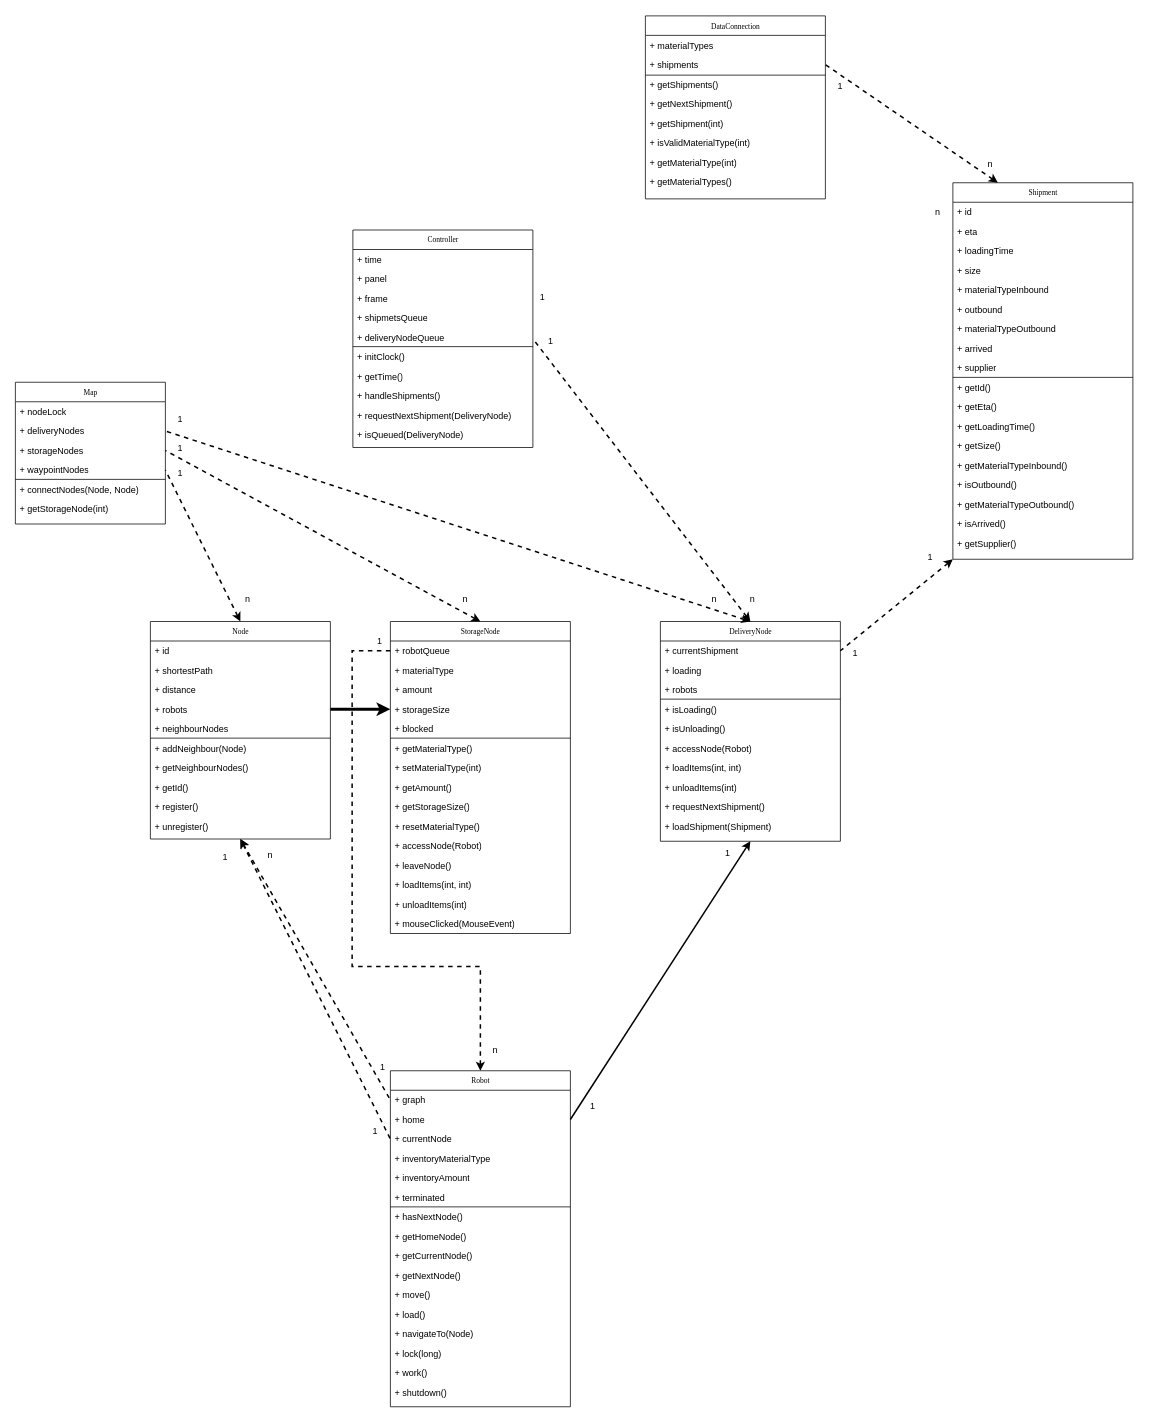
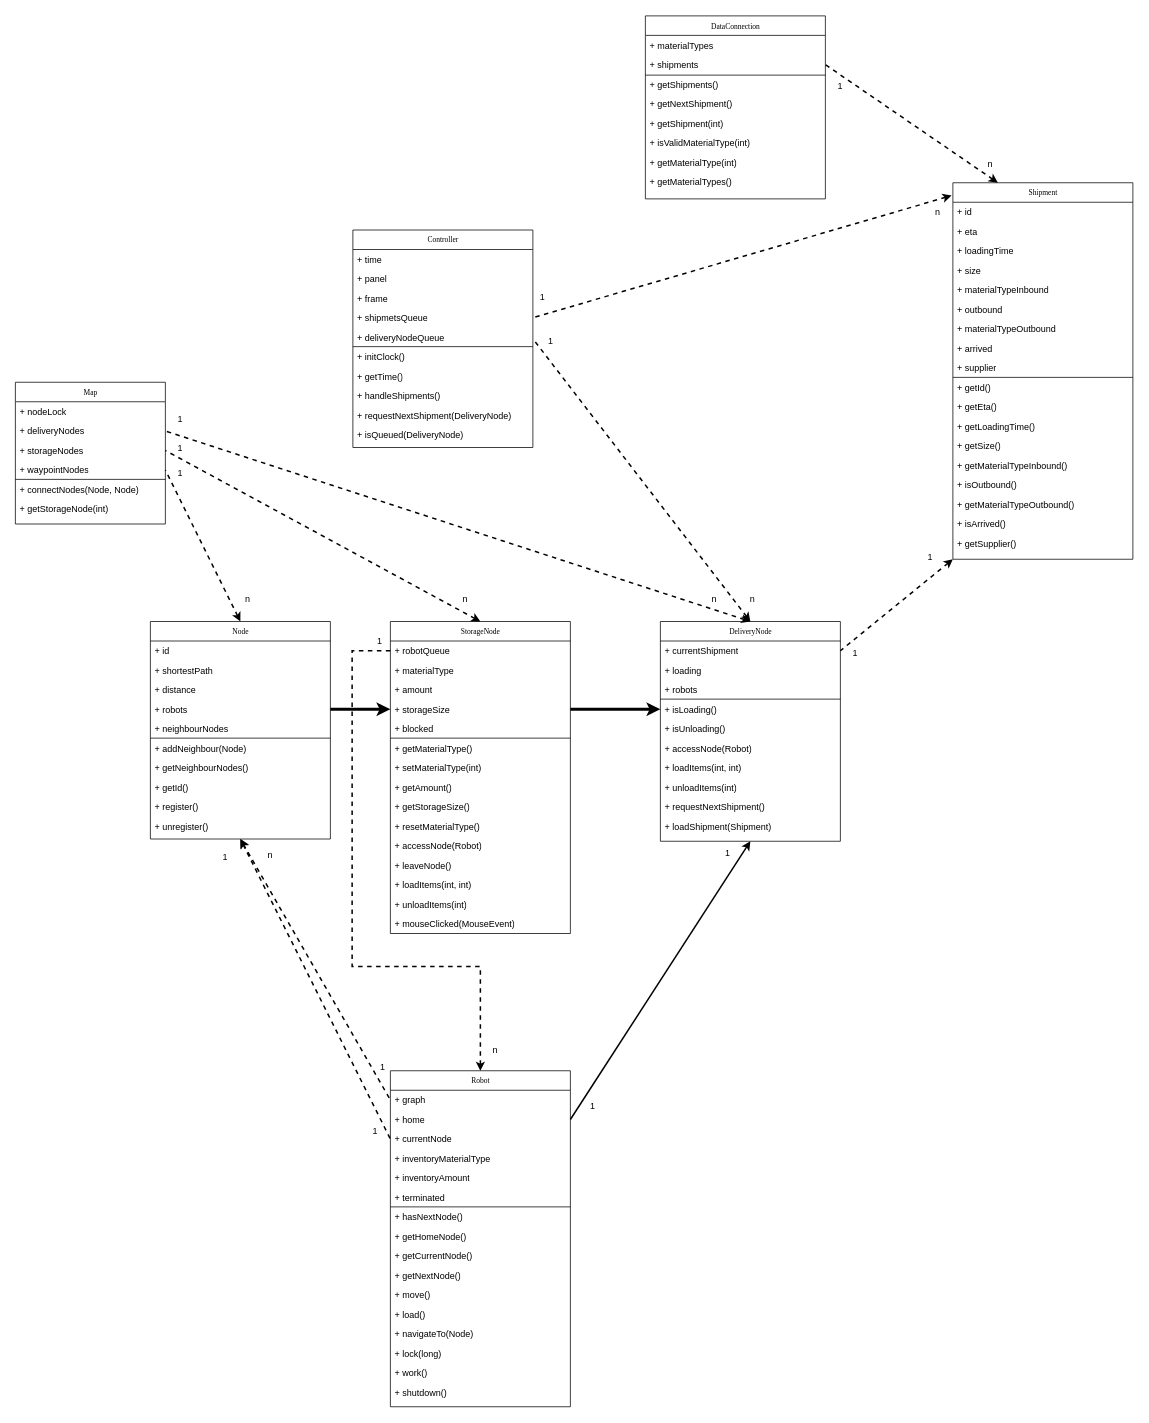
+ <mxCell id="140" value="" style="endArrow=none;html=1;strokeWidth=2;dashed=1;fillColor=#d5e8d4;strokeColor=#000000;endFill=0;startArrow=classic;startFill=1;exitX=-0.007;exitY=0.034;exitDx=0;exitDy=0;exitPerimeter=0;entryX=1;entryY=0.5;entryDx=0;entryDy=0;" edge="1" parent="1" source="91" target="6"><mxGeometry width="50" height="50" relative="1" as="geometry"><mxPoint x="1280" y="755" as="sourcePoint" /><mxPoint x="780" y="438" as="targetPoint" /></mxGeometry></mxCell>
+ <mxCell id="112" value="" style="html=1;entryX=1;entryY=0.5;entryDx=0;entryDy=0;exitX=0;exitY=0.5;exitDx=0;exitDy=0;endArrow=none;endFill=0;startArrow=classic;startFill=1;strokeWidth=4;" edge="1" parent="1" source="74" target="38"><mxGeometry width="50" height="50" relative="1" as="geometry"><mxPoint x="530" y="955" as="sourcePoint" /><mxPoint x="450" y="955" as="targetPoint" /></mxGeometry></mxCell>
